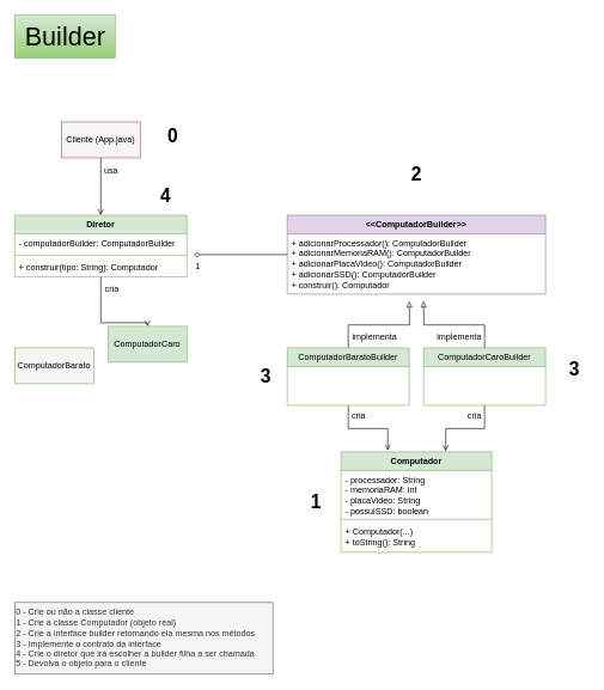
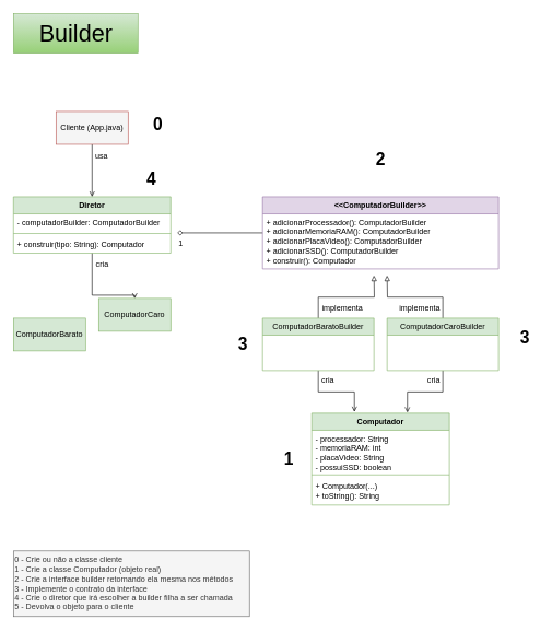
- <mxCell id="2" value="&lt;font style=&quot;font-size: 36px;&quot;&gt;Builder&lt;/font&gt;" style="text;html=1;align=center;verticalAlign=middle;resizable=0;points=[];autosize=1;fillColor=#d5e8d4;strokeColor=#82b366;gradientColor=#97d077;" parent="1" vertex="1"><mxGeometry x="20" y="20" width="140" height="60" as="geometry" /></mxCell>
+ <mxCell id="2" value="&lt;font style=&quot;font-size: 36px;&quot;&gt;Builder&lt;/font&gt;" style="text;html=1;align=center;verticalAlign=middle;resizable=0;points=[];autosize=1;fillColor=#d5e8d4;strokeColor=#82b366;gradientColor=#97d077;" parent="1" vertex="1"><mxGeometry x="20" y="20" width="190" height="60" as="geometry" /></mxCell>
- <mxCell id="24" value="ComputadorBarato" style="html=1;whiteSpace=wrap;fillColor=#f5f5f5;strokeColor=#82b366;" parent="1" vertex="1"><mxGeometry x="20" y="484" width="110" height="50" as="geometry" /></mxCell>
+ <mxCell id="24" value="ComputadorBarato" style="html=1;whiteSpace=wrap;fillColor=#d5e8d4;strokeColor=#82b366;" parent="1" vertex="1"><mxGeometry x="20" y="484" width="110" height="50" as="geometry" /></mxCell>
